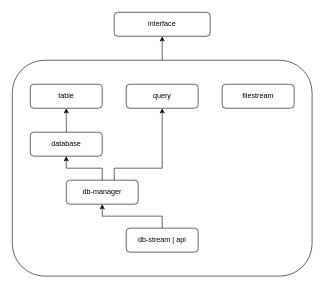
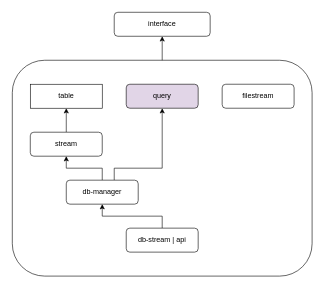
- <mxCell id="7" value="table" style="rounded=1;whiteSpace=wrap;html=1;" parent="1" vertex="1"><mxGeometry x="50" y="140" width="120" height="40" as="geometry" /></mxCell>
+ <mxCell id="7" value="table" style="whiteSpace=wrap;html=1;rounded=0;" parent="1" vertex="1"><mxGeometry x="50" y="140" width="120" height="40" as="geometry" /></mxCell>
- <mxCell id="14" value="query" style="rounded=1;whiteSpace=wrap;html=1;" parent="1" vertex="1"><mxGeometry x="210" y="140" width="120" height="40" as="geometry" /></mxCell>
+ <mxCell id="14" value="query" style="rounded=1;whiteSpace=wrap;html=1;fillColor=#e1d5e7;" parent="1" vertex="1"><mxGeometry x="210" y="140" width="120" height="40" as="geometry" /></mxCell>
- <mxCell id="6" value="database" style="rounded=1;whiteSpace=wrap;html=1;" parent="1" vertex="1"><mxGeometry x="50" y="220" width="120" height="40" as="geometry" /></mxCell>
+ <mxCell id="6" value="stream" style="rounded=1;whiteSpace=wrap;html=1;" parent="1" vertex="1"><mxGeometry x="50" y="220" width="120" height="40" as="geometry" /></mxCell>
